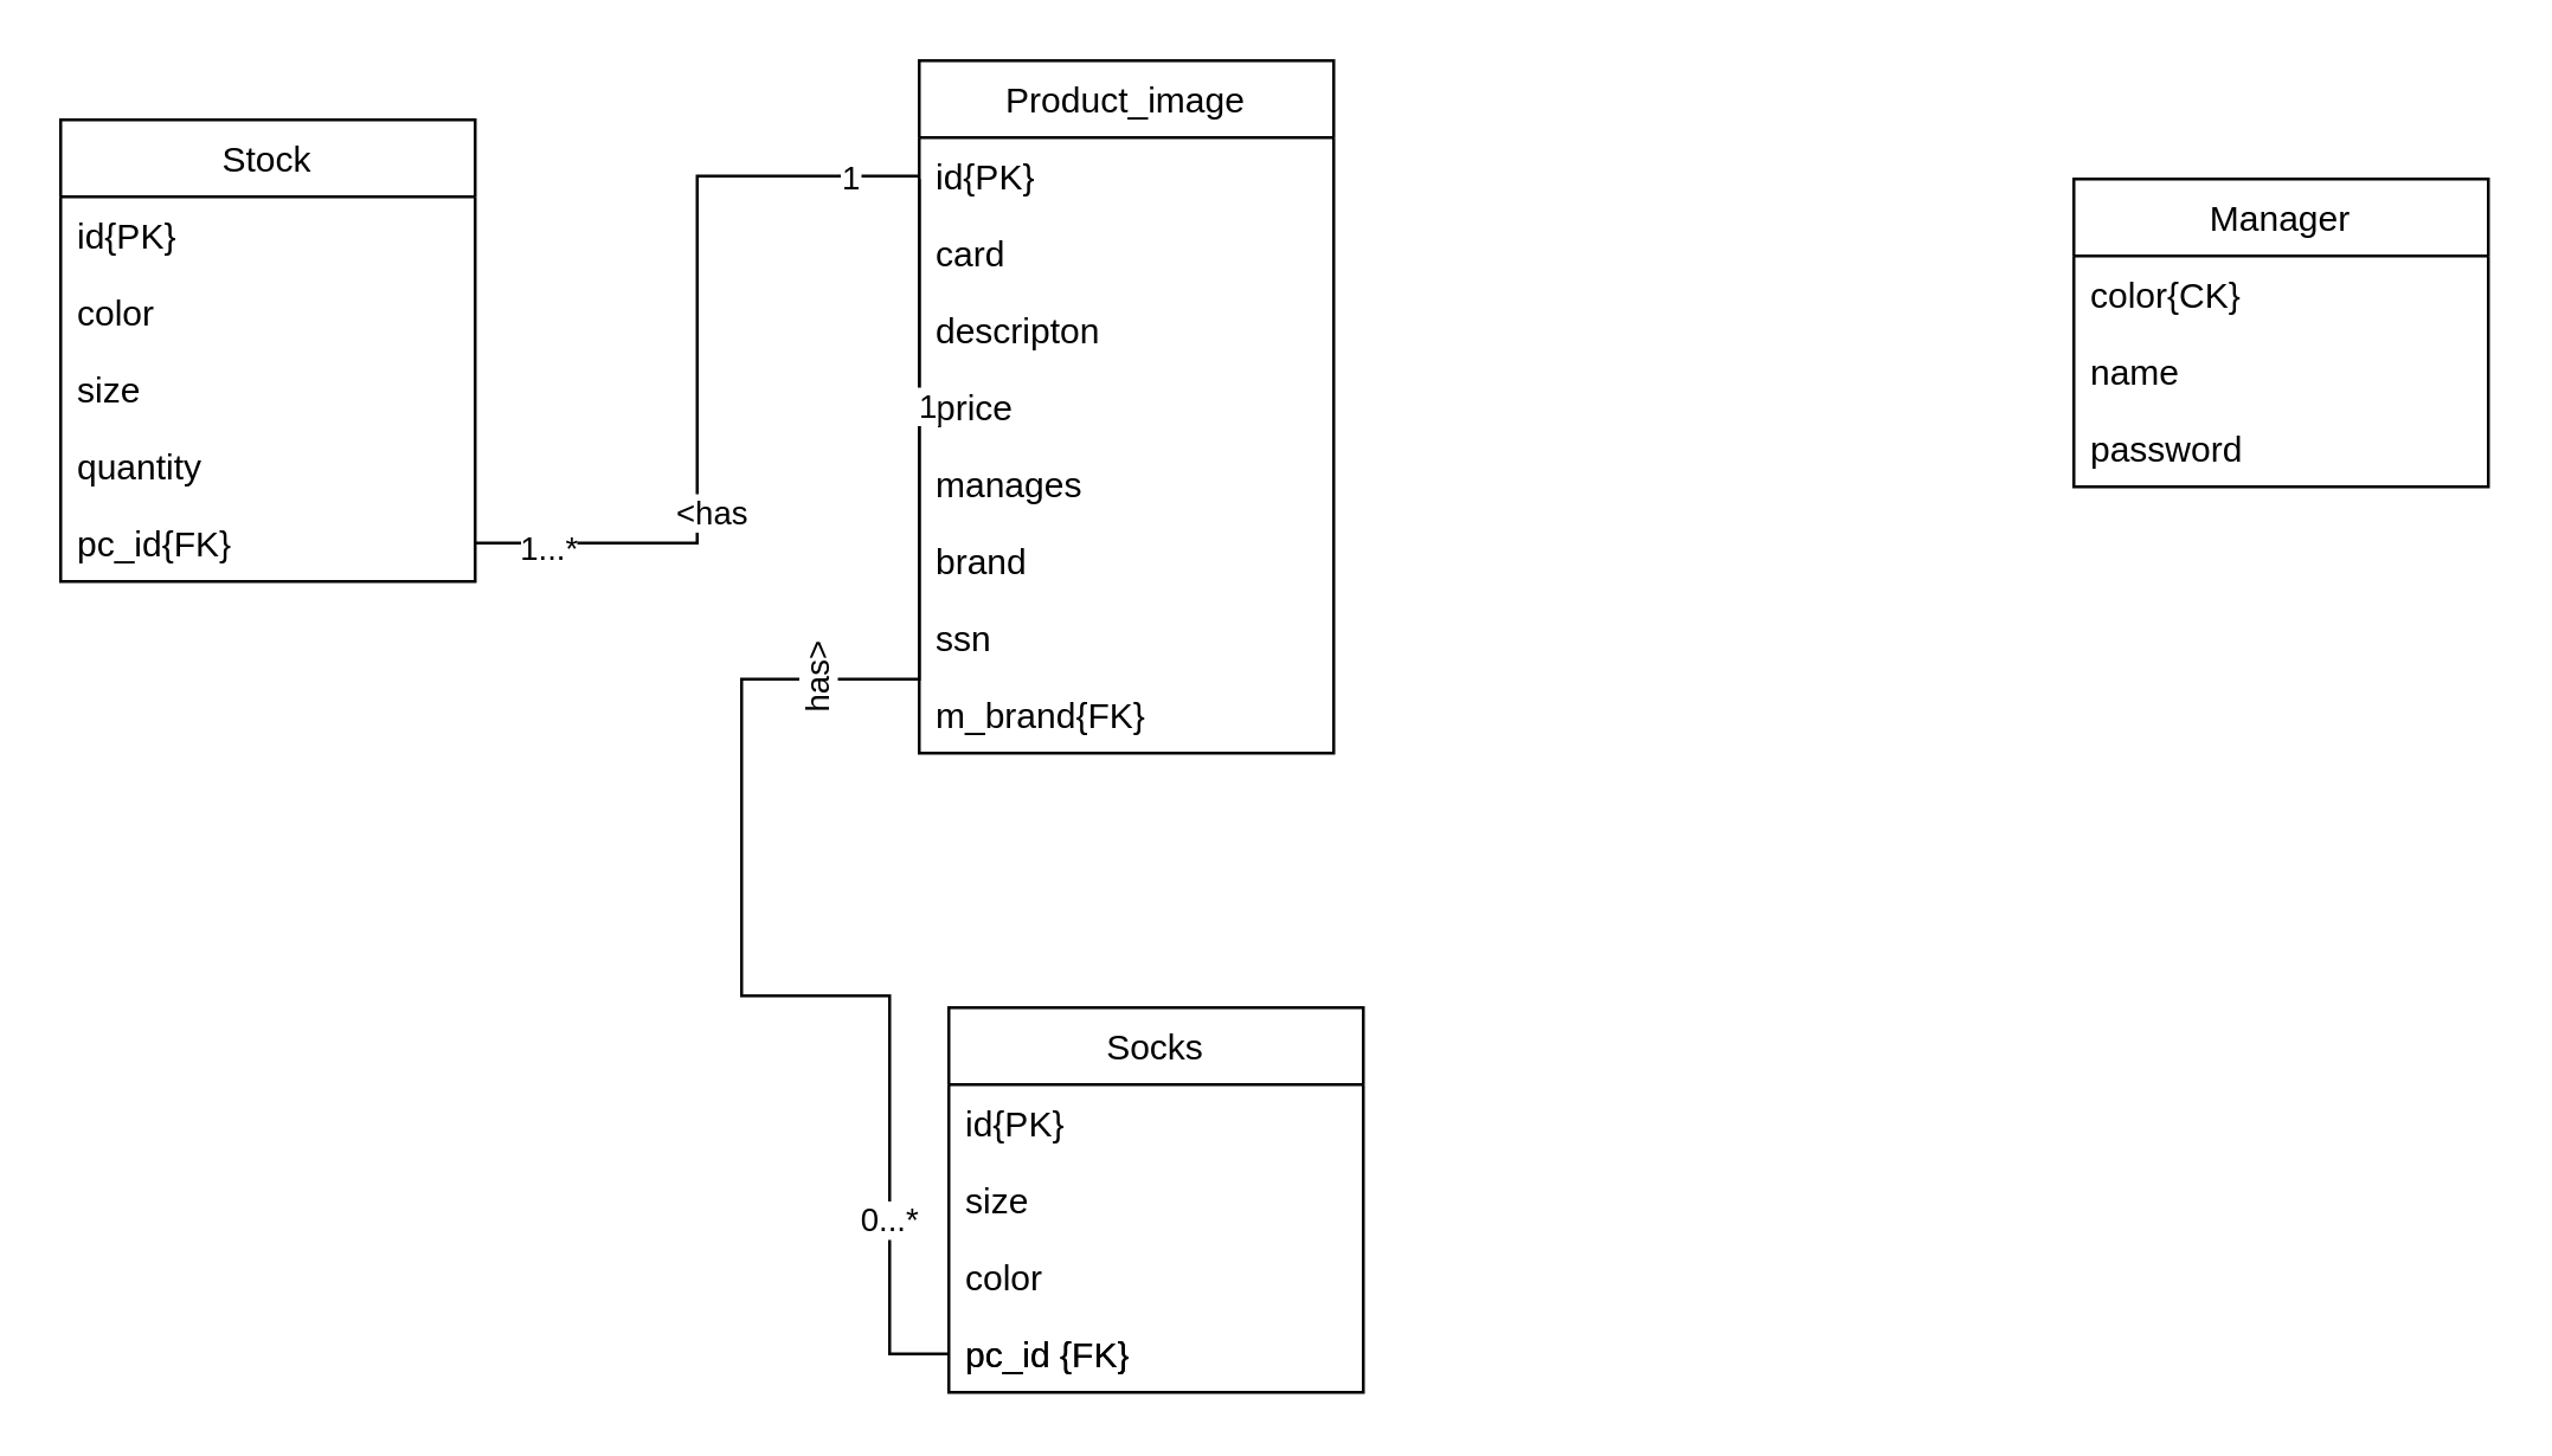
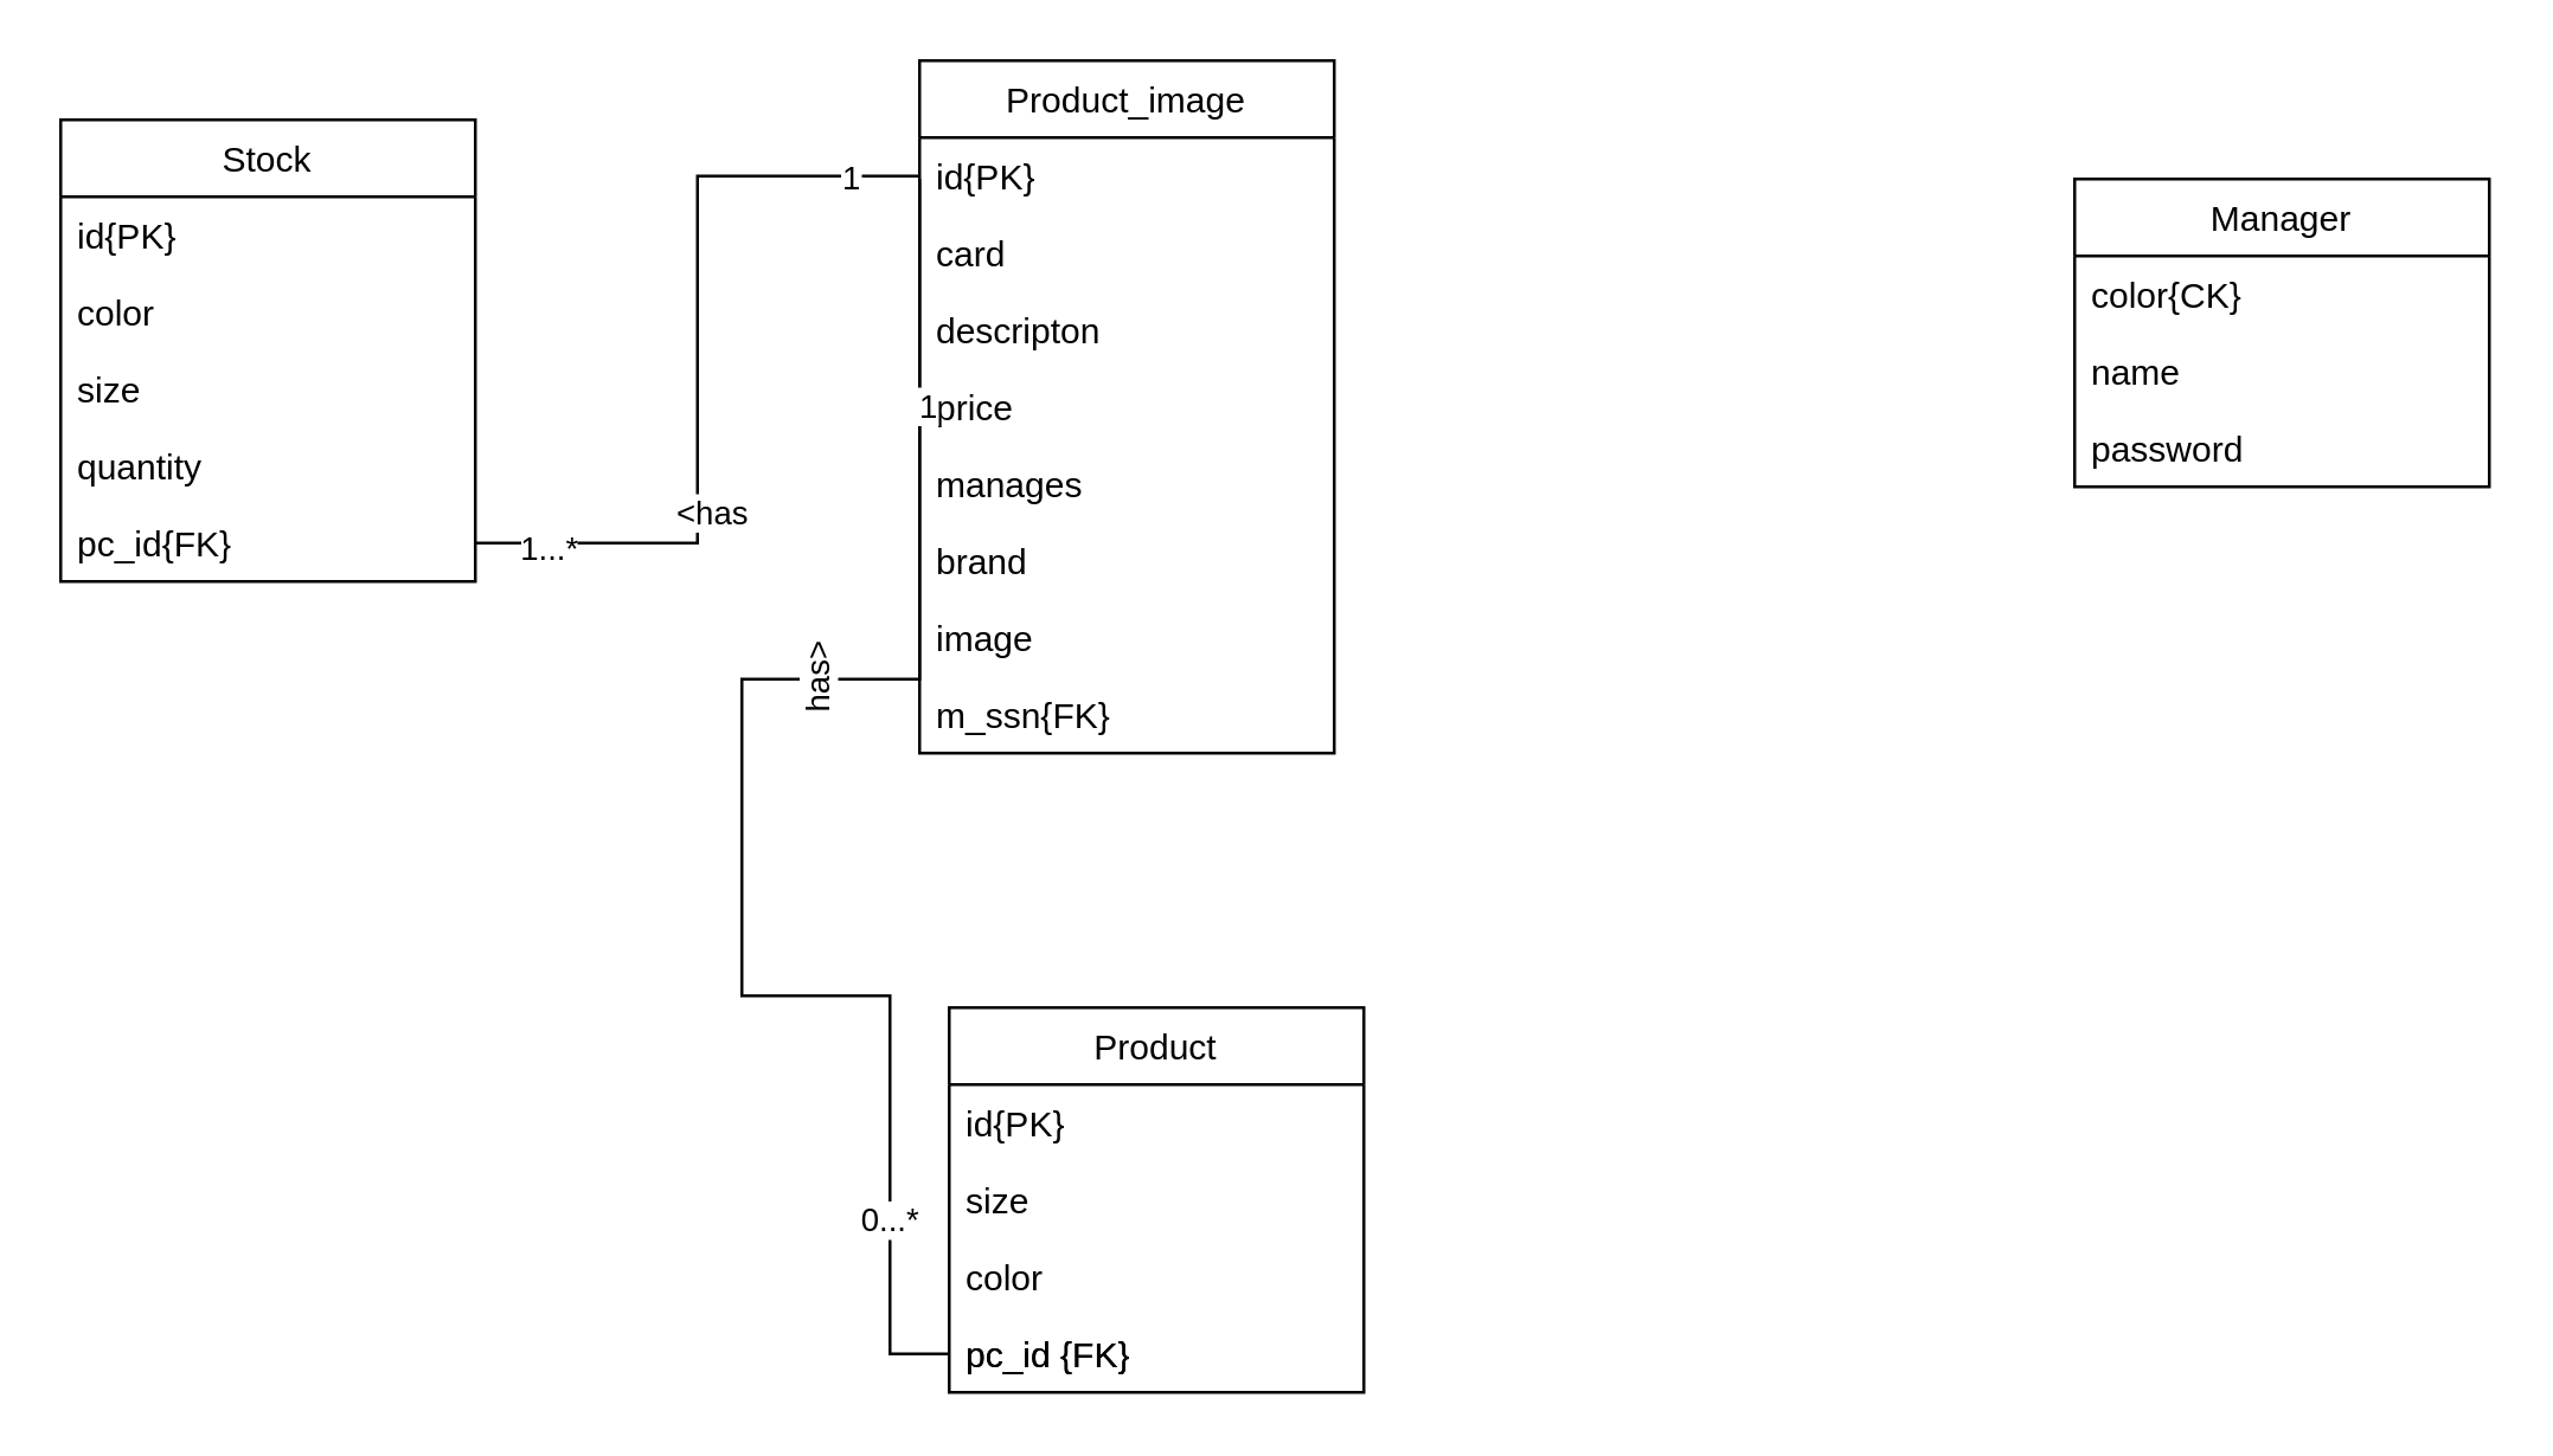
- <mxCell id="9" value="ssn" style="text;strokeColor=none;fillColor=none;align=left;verticalAlign=top;spacingLeft=4;spacingRight=4;overflow=hidden;rotatable=0;points=[[0,0.5],[1,0.5]];portConstraint=eastwest;" vertex="1" parent="2"><mxGeometry y="182" width="140" height="26" as="geometry" /></mxCell>
+ <mxCell id="9" value="image" style="text;strokeColor=none;fillColor=none;align=left;verticalAlign=top;spacingLeft=4;spacingRight=4;overflow=hidden;rotatable=0;points=[[0,0.5],[1,0.5]];portConstraint=eastwest;" vertex="1" parent="2"><mxGeometry y="182" width="140" height="26" as="geometry" /></mxCell>
- <mxCell id="10" value="m_brand{FK}" style="text;strokeColor=none;fillColor=none;align=left;verticalAlign=top;spacingLeft=4;spacingRight=4;overflow=hidden;rotatable=0;points=[[0,0.5],[1,0.5]];portConstraint=eastwest;" vertex="1" parent="2"><mxGeometry y="208" width="140" height="26" as="geometry" /></mxCell>
+ <mxCell id="10" value="m_ssn{FK}" style="text;strokeColor=none;fillColor=none;align=left;verticalAlign=top;spacingLeft=4;spacingRight=4;overflow=hidden;rotatable=0;points=[[0,0.5],[1,0.5]];portConstraint=eastwest;" vertex="1" parent="2"><mxGeometry y="208" width="140" height="26" as="geometry" /></mxCell>
- <mxCell id="25" value="Socks" style="swimlane;fontStyle=0;childLayout=stackLayout;horizontal=1;startSize=26;fillColor=none;horizontalStack=0;resizeParent=1;resizeParentMax=0;resizeLast=0;collapsible=1;marginBottom=0;" vertex="1" parent="1"><mxGeometry x="320" y="340" width="140" height="130" as="geometry" /></mxCell>
+ <mxCell id="25" value="Product" style="swimlane;fontStyle=0;childLayout=stackLayout;horizontal=1;startSize=26;fillColor=none;horizontalStack=0;resizeParent=1;resizeParentMax=0;resizeLast=0;collapsible=1;marginBottom=0;" vertex="1" parent="1"><mxGeometry x="320" y="340" width="140" height="130" as="geometry" /></mxCell>
